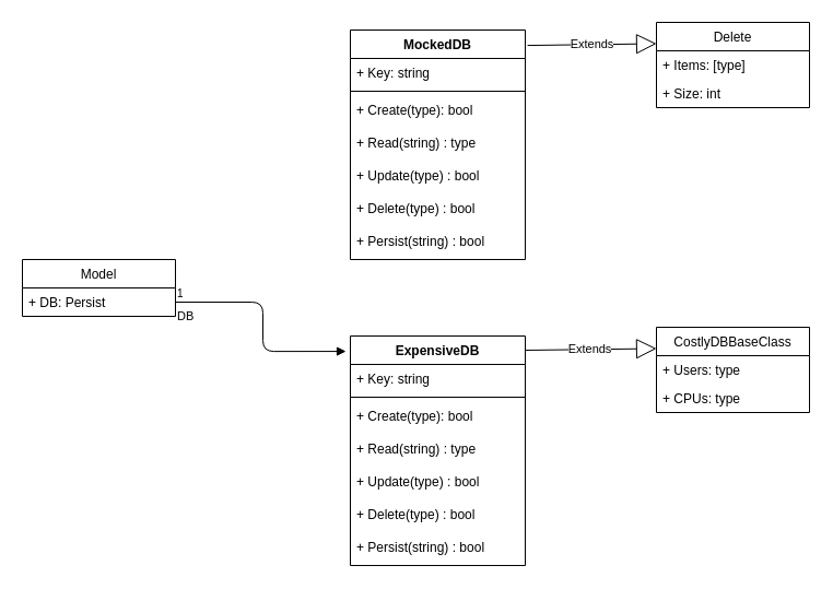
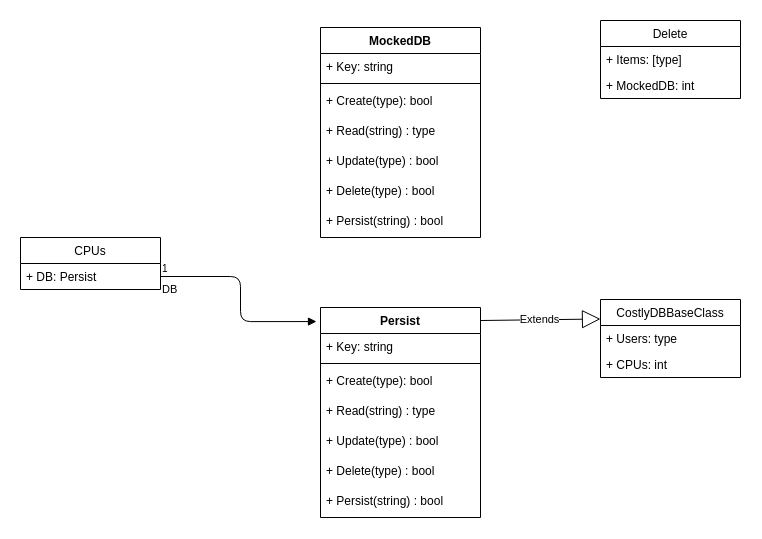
- <mxCell id="13" value="Extends" style="endArrow=block;endSize=16;endFill=0;html=1;entryX=0;entryY=0.25;entryDx=0;entryDy=0;exitX=1.013;exitY=0.067;exitDx=0;exitDy=0;exitPerimeter=0;" edge="1" parent="1" source="2" target="10"><mxGeometry width="160" relative="1" as="geometry"><mxPoint x="180" y="507" as="sourcePoint" /><mxPoint x="340" y="507" as="targetPoint" /></mxGeometry></mxCell>
- <mxCell id="12" value="+ Size: int" style="text;strokeColor=none;fillColor=none;align=left;verticalAlign=top;spacingLeft=4;spacingRight=4;overflow=hidden;rotatable=0;points=[[0,0.5],[1,0.5]];portConstraint=eastwest;" vertex="1" parent="10"><mxGeometry y="52" width="140" height="26" as="geometry" /></mxCell>
+ <mxCell id="12" value="+ MockedDB: int" style="text;strokeColor=none;fillColor=none;align=left;verticalAlign=top;spacingLeft=4;spacingRight=4;overflow=hidden;rotatable=0;points=[[0,0.5],[1,0.5]];portConstraint=eastwest;" vertex="1" parent="10"><mxGeometry y="52" width="140" height="26" as="geometry" /></mxCell>
- <mxCell id="18" value="Model" style="swimlane;fontStyle=0;childLayout=stackLayout;horizontal=1;startSize=26;fillColor=none;horizontalStack=0;resizeParent=1;resizeParentMax=0;resizeLast=0;collapsible=1;marginBottom=0;" vertex="1" parent="1"><mxGeometry x="20" y="237" width="140" height="52" as="geometry" /></mxCell>
+ <mxCell id="18" value="CPUs" style="swimlane;fontStyle=0;childLayout=stackLayout;horizontal=1;startSize=26;fillColor=none;horizontalStack=0;resizeParent=1;resizeParentMax=0;resizeLast=0;collapsible=1;marginBottom=0;" vertex="1" parent="1"><mxGeometry x="20" y="237" width="140" height="52" as="geometry" /></mxCell>
- <mxCell id="22" value="ExpensiveDB" style="swimlane;fontStyle=1;align=center;verticalAlign=top;childLayout=stackLayout;horizontal=1;startSize=26;horizontalStack=0;resizeParent=1;resizeParentMax=0;resizeLast=0;collapsible=1;marginBottom=0;" vertex="1" parent="1"><mxGeometry x="320" y="307" width="160" height="210" as="geometry" /></mxCell>
+ <mxCell id="22" value="Persist" style="swimlane;fontStyle=1;align=center;verticalAlign=top;childLayout=stackLayout;horizontal=1;startSize=26;horizontalStack=0;resizeParent=1;resizeParentMax=0;resizeLast=0;collapsible=1;marginBottom=0;" vertex="1" parent="1"><mxGeometry x="320" y="307" width="160" height="210" as="geometry" /></mxCell>
- <mxCell id="17" value="+ CPUs: type" style="text;strokeColor=none;fillColor=none;align=left;verticalAlign=top;spacingLeft=4;spacingRight=4;overflow=hidden;rotatable=0;points=[[0,0.5],[1,0.5]];portConstraint=eastwest;" vertex="1" parent="15"><mxGeometry y="52" width="140" height="26" as="geometry" /></mxCell>
+ <mxCell id="17" value="+ CPUs: int" style="text;strokeColor=none;fillColor=none;align=left;verticalAlign=top;spacingLeft=4;spacingRight=4;overflow=hidden;rotatable=0;points=[[0,0.5],[1,0.5]];portConstraint=eastwest;" vertex="1" parent="15"><mxGeometry y="52" width="140" height="26" as="geometry" /></mxCell>
